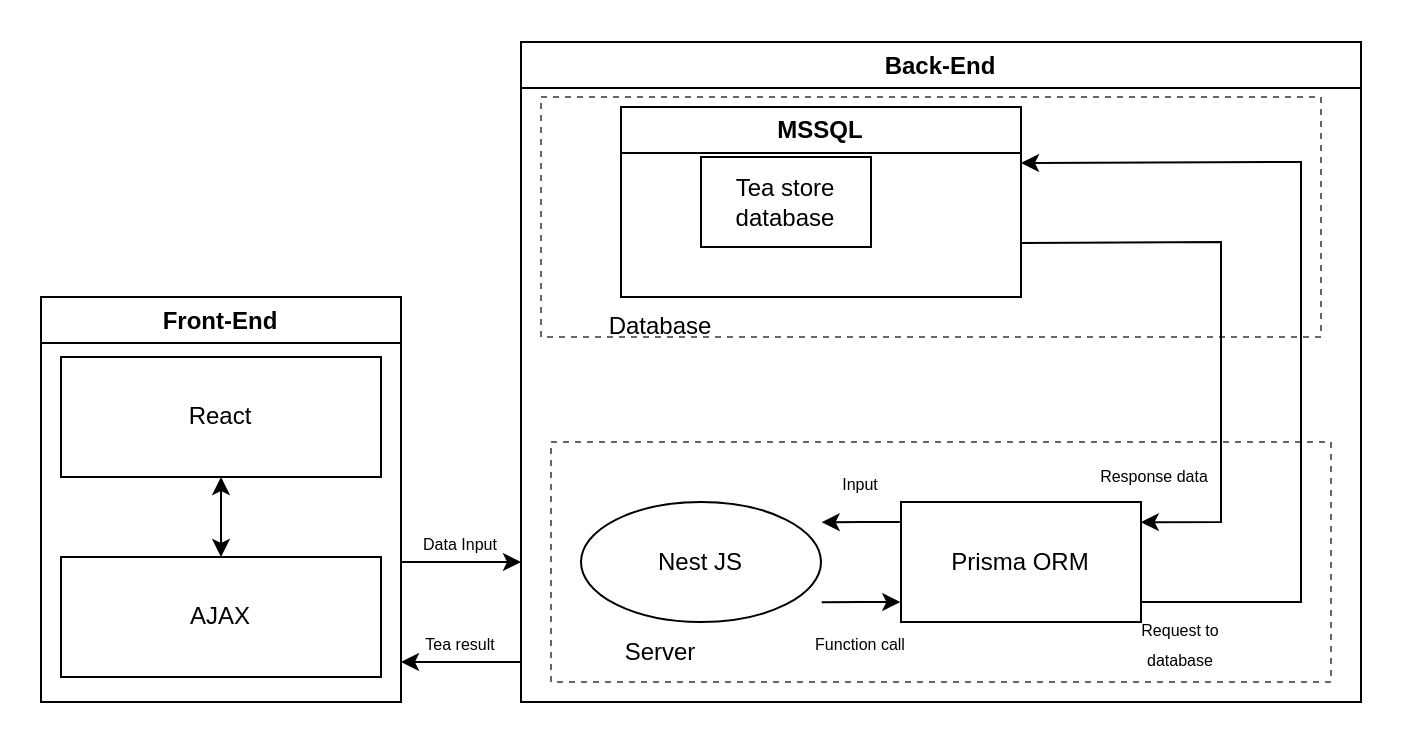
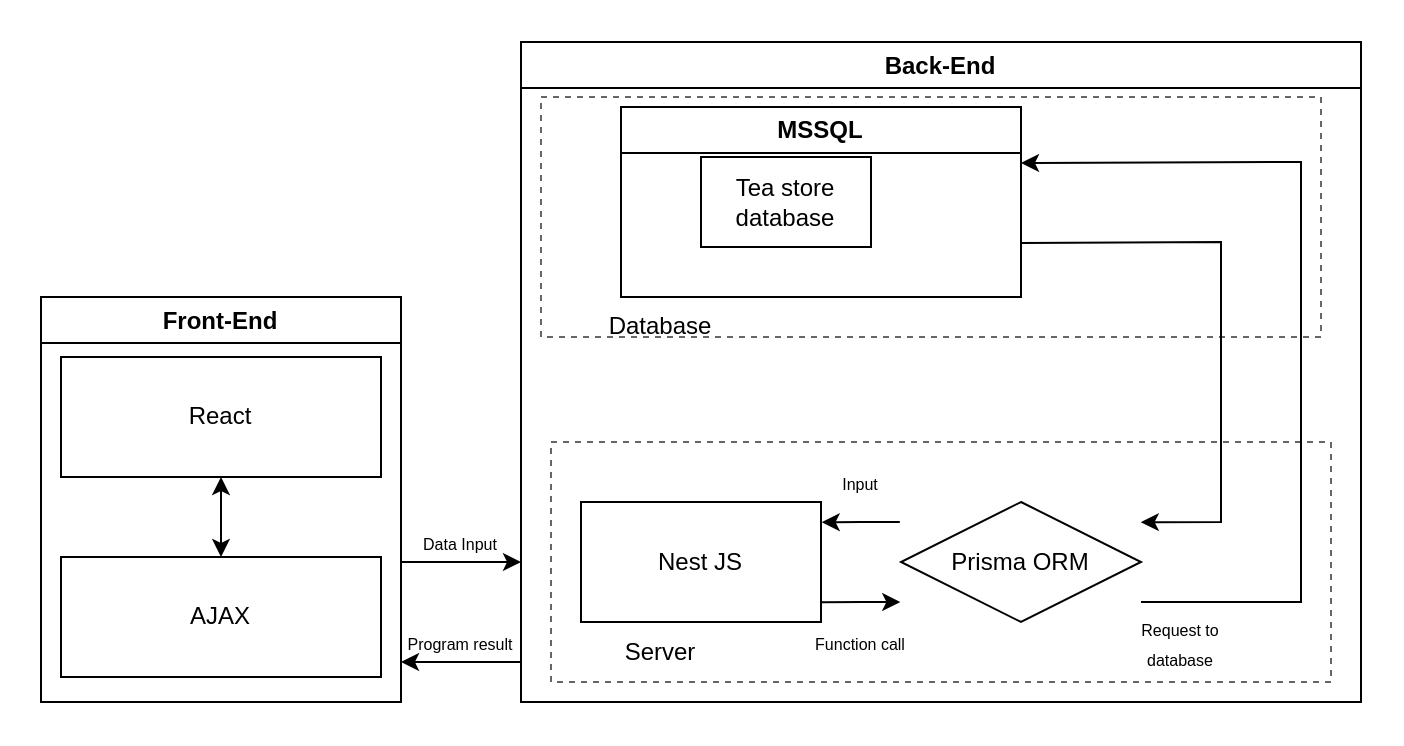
- <mxCell id="18" value="&lt;font style=&quot;font-size: 8px;&quot;&gt;Response data&lt;/font&gt;" style="text;html=1;strokeColor=none;fillColor=none;align=center;verticalAlign=middle;whiteSpace=wrap;rounded=0;" parent="6" vertex="1"><mxGeometry x="287" y="206" width="60" height="20" as="geometry" /></mxCell>
- <mxCell id="11" value="Nest JS" style="ellipse;whiteSpace=wrap;html=1;" parent="6" vertex="1"><mxGeometry x="30" y="230" width="120" height="60" as="geometry" /></mxCell>
+ <mxCell id="11" value="Nest JS" style="whiteSpace=wrap;html=1;" parent="6" vertex="1"><mxGeometry x="30" y="230" width="120" height="60" as="geometry" /></mxCell>
- <mxCell id="9" value="Prisma ORM" style="whiteSpace=wrap;html=1;" parent="6" vertex="1"><mxGeometry x="190" y="230" width="120" height="60" as="geometry" /></mxCell>
+ <mxCell id="9" value="Prisma ORM" style="rhombus;whiteSpace=wrap;html=1;" parent="6" vertex="1"><mxGeometry x="190" y="230" width="120" height="60" as="geometry" /></mxCell>
- <mxCell id="26" value="&lt;font style=&quot;font-size: 8px;&quot;&gt;Tea result&lt;/font&gt;" style="text;html=1;strokeColor=none;fillColor=none;align=center;verticalAlign=middle;whiteSpace=wrap;rounded=0;" parent="1" vertex="1"><mxGeometry x="200" y="310.5" width="60" height="20" as="geometry" /></mxCell>
+ <mxCell id="26" value="&lt;font style=&quot;font-size: 8px;&quot;&gt;Program result&lt;/font&gt;" style="text;html=1;strokeColor=none;fillColor=none;align=center;verticalAlign=middle;whiteSpace=wrap;rounded=0;" parent="1" vertex="1"><mxGeometry x="200" y="310.5" width="60" height="20" as="geometry" /></mxCell>
